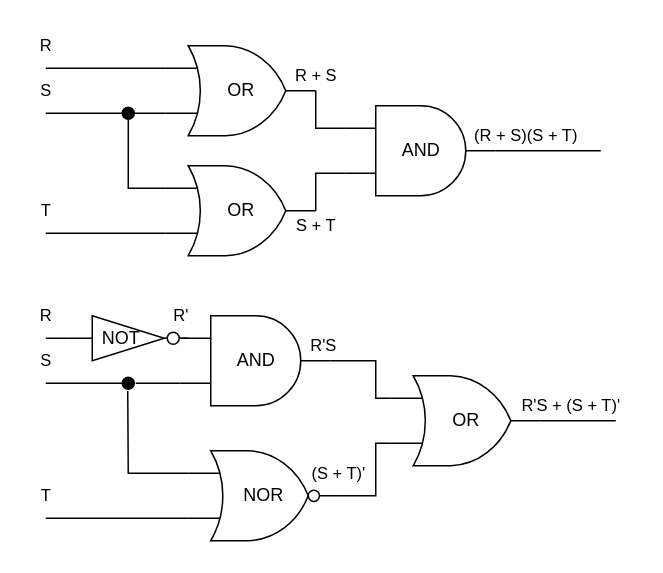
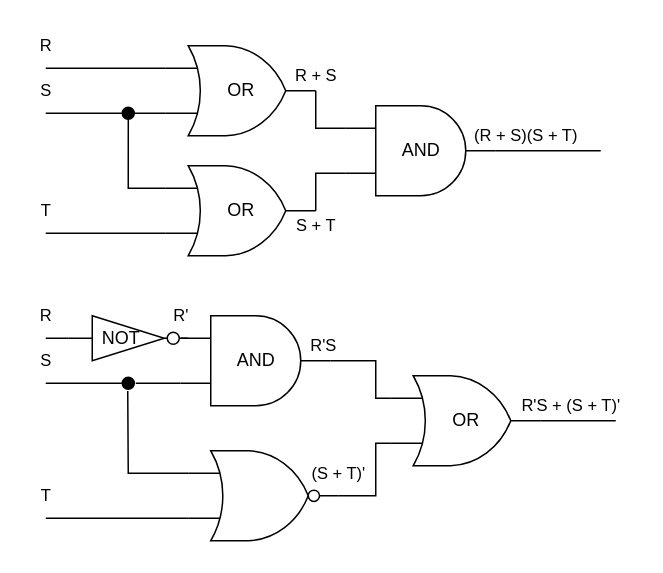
- <mxCell id="45" value="NOR" style="text;html=1;align=center;verticalAlign=middle;resizable=0;points=[];autosize=1;strokeColor=none;fontSize=12;" vertex="1" parent="1"><mxGeometry x="155" y="320" width="40" height="20" as="geometry" /></mxCell>
